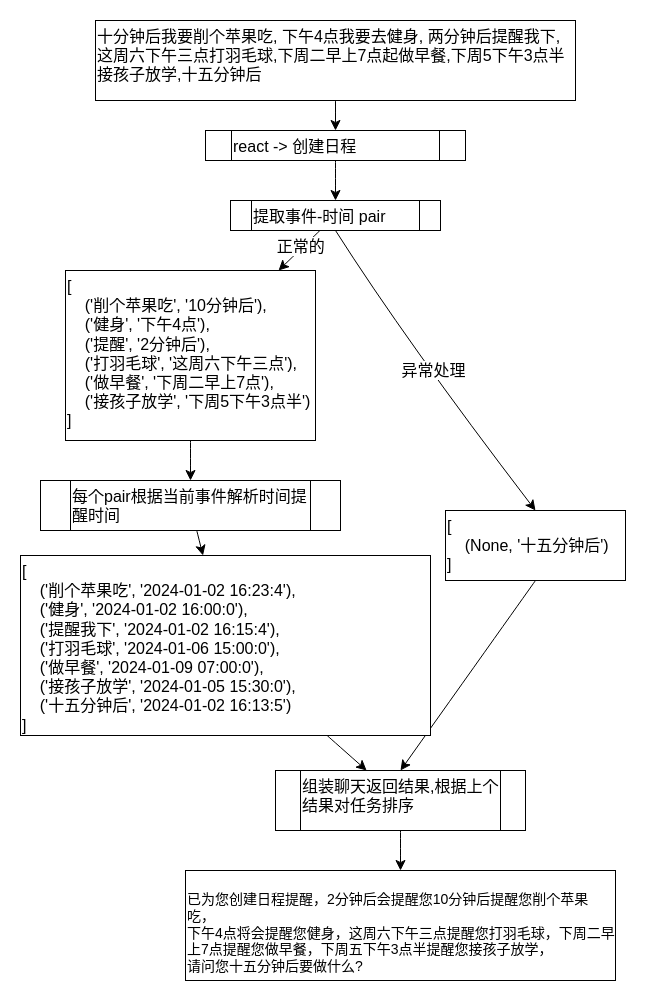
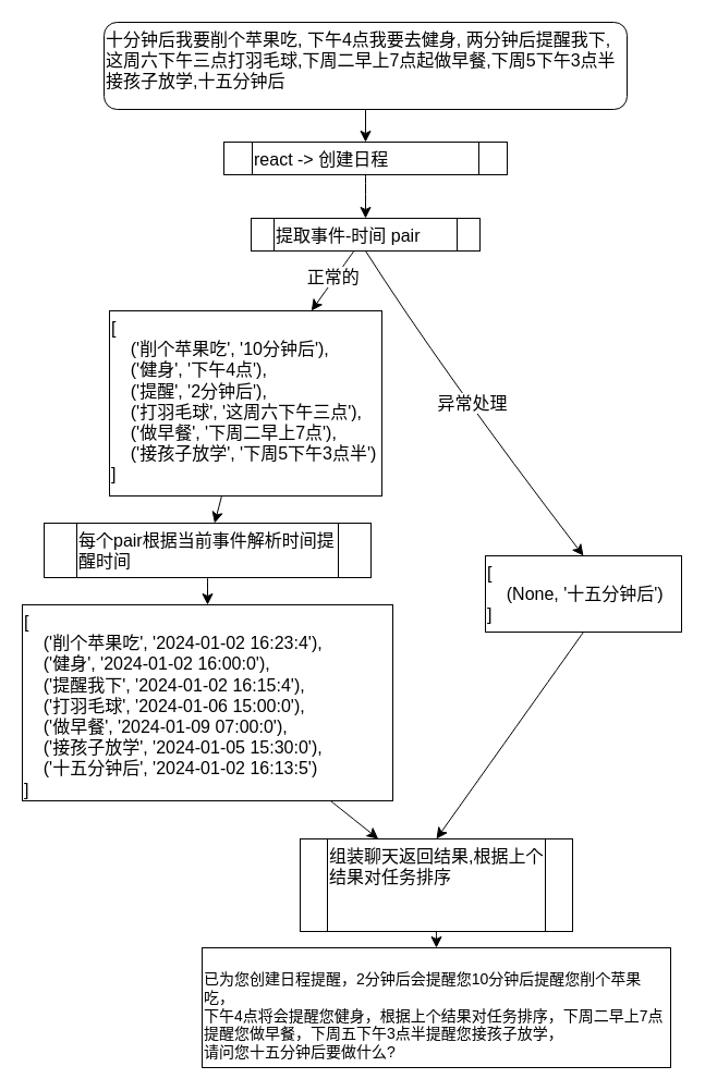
- <mxCell id="3" value="十分钟后我要削个苹果吃, 下午4点我要去健身, 两分钟后提醒我下, 这周六下午三点打羽毛球,下周二早上7点起做早餐,下周5下午3点半接孩子放学,十五分钟后" style="rounded=0;whiteSpace=wrap;html=1;fontSize=16;align=left;verticalAlign=top;" vertex="1" parent="1"><mxGeometry x="95" y="20" width="480" height="80" as="geometry" /></mxCell>
+ <mxCell id="3" value="十分钟后我要削个苹果吃, 下午4点我要去健身, 两分钟后提醒我下, 这周六下午三点打羽毛球,下周二早上7点起做早餐,下周5下午3点半接孩子放学,十五分钟后" style="whiteSpace=wrap;html=1;fontSize=16;align=left;verticalAlign=top;rounded=1;" vertex="1" parent="1"><mxGeometry x="95" y="20" width="480" height="80" as="geometry" /></mxCell>
- <mxCell id="12" value="&lt;div&gt;[&lt;/div&gt;&lt;div&gt;&amp;nbsp; &amp;nbsp; ('削个苹果吃', '10分钟后'),&amp;nbsp;&lt;/div&gt;&lt;div&gt;&amp;nbsp; &amp;nbsp; ('健身', '下午4点'),&amp;nbsp;&lt;/div&gt;&lt;div&gt;&amp;nbsp; &amp;nbsp; ('提醒', '2分钟后'),&amp;nbsp;&lt;/div&gt;&lt;div&gt;&amp;nbsp; &amp;nbsp; ('打羽毛球', '这周六下午三点'),&amp;nbsp;&lt;/div&gt;&lt;div&gt;&amp;nbsp; &amp;nbsp; ('做早餐', '下周二早上7点'),&amp;nbsp;&lt;/div&gt;&lt;div&gt;&amp;nbsp; &amp;nbsp; ('接孩子放学', '下周5下午3点半')&lt;/div&gt;&lt;div&gt;]&lt;/div&gt;" style="whiteSpace=wrap;html=1;fontSize=16;align=left;verticalAlign=top;" vertex="1" parent="1"><mxGeometry x="65" y="270" width="250" height="170" as="geometry" /></mxCell>
+ <mxCell id="12" value="&lt;div&gt;[&lt;/div&gt;&lt;div&gt;&amp;nbsp; &amp;nbsp; ('削个苹果吃', '10分钟后'),&amp;nbsp;&lt;/div&gt;&lt;div&gt;&amp;nbsp; &amp;nbsp; ('健身', '下午4点'),&amp;nbsp;&lt;/div&gt;&lt;div&gt;&amp;nbsp; &amp;nbsp; ('提醒', '2分钟后'),&amp;nbsp;&lt;/div&gt;&lt;div&gt;&amp;nbsp; &amp;nbsp; ('打羽毛球', '这周六下午三点'),&amp;nbsp;&lt;/div&gt;&lt;div&gt;&amp;nbsp; &amp;nbsp; ('做早餐', '下周二早上7点'),&amp;nbsp;&lt;/div&gt;&lt;div&gt;&amp;nbsp; &amp;nbsp; ('接孩子放学', '下周5下午3点半')&lt;/div&gt;&lt;div&gt;]&lt;/div&gt;" style="whiteSpace=wrap;html=1;fontSize=16;align=left;verticalAlign=top;" vertex="1" parent="1"><mxGeometry x="100" y="285" width="250" height="170" as="geometry" /></mxCell>
- <mxCell id="20" value="&lt;div&gt;[&lt;/div&gt;&lt;div&gt;&lt;span style=&quot;white-space: pre;&quot;&gt;&amp;nbsp;&amp;nbsp;&amp;nbsp;&amp;nbsp;&lt;/span&gt;('削个苹果吃', '2024-01-02 16:23:4'),&amp;nbsp;&lt;/div&gt;&lt;div&gt;&lt;span style=&quot;&quot;&gt;&lt;span style=&quot;white-space: pre;&quot;&gt;&amp;nbsp;&amp;nbsp;&amp;nbsp;&amp;nbsp;&lt;/span&gt;&lt;/span&gt;('健身', '2024-01-02 16:00:0'),&amp;nbsp;&lt;/div&gt;&lt;div&gt;&lt;span style=&quot;&quot;&gt;&lt;span style=&quot;white-space: pre;&quot;&gt;&amp;nbsp;&amp;nbsp;&amp;nbsp;&amp;nbsp;&lt;/span&gt;&lt;/span&gt;('提醒我下', '2024-01-02 16:15:4'),&amp;nbsp;&lt;/div&gt;&lt;div&gt;&lt;span style=&quot;&quot;&gt;&lt;span style=&quot;white-space: pre;&quot;&gt;&amp;nbsp;&amp;nbsp;&amp;nbsp;&amp;nbsp;&lt;/span&gt;&lt;/span&gt;('打羽毛球', '2024-01-06 15:00:0'),&amp;nbsp;&lt;/div&gt;&lt;div&gt;&lt;span style=&quot;&quot;&gt;&lt;span style=&quot;white-space: pre;&quot;&gt;&amp;nbsp;&amp;nbsp;&amp;nbsp;&amp;nbsp;&lt;/span&gt;&lt;/span&gt;('做早餐', '2024-01-09 07:00:0'),&amp;nbsp;&lt;/div&gt;&lt;div&gt;&lt;span style=&quot;&quot;&gt;&lt;span style=&quot;white-space: pre;&quot;&gt;&amp;nbsp;&amp;nbsp;&amp;nbsp;&amp;nbsp;&lt;/span&gt;&lt;/span&gt;('接孩子放学', '2024-01-05 15:30:0'),&amp;nbsp;&lt;/div&gt;&lt;div&gt;&lt;span style=&quot;&quot;&gt;&lt;span style=&quot;white-space: pre;&quot;&gt;&amp;nbsp;&amp;nbsp;&amp;nbsp;&amp;nbsp;&lt;/span&gt;&lt;/span&gt;('十五分钟后', '2024-01-02 16:13:5')&lt;/div&gt;&lt;div&gt;]&lt;/div&gt;" style="whiteSpace=wrap;html=1;fontSize=16;align=left;verticalAlign=top;" vertex="1" parent="1"><mxGeometry x="20" y="555" width="410" height="180" as="geometry" /></mxCell>
+ <mxCell id="20" value="&lt;div&gt;[&lt;/div&gt;&lt;div&gt;&lt;span style=&quot;white-space: pre;&quot;&gt;&amp;nbsp;&amp;nbsp;&amp;nbsp;&amp;nbsp;&lt;/span&gt;('削个苹果吃', '2024-01-02 16:23:4'),&amp;nbsp;&lt;/div&gt;&lt;div&gt;&lt;span style=&quot;&quot;&gt;&lt;span style=&quot;white-space: pre;&quot;&gt;&amp;nbsp;&amp;nbsp;&amp;nbsp;&amp;nbsp;&lt;/span&gt;&lt;/span&gt;('健身', '2024-01-02 16:00:0'),&amp;nbsp;&lt;/div&gt;&lt;div&gt;&lt;span style=&quot;&quot;&gt;&lt;span style=&quot;white-space: pre;&quot;&gt;&amp;nbsp;&amp;nbsp;&amp;nbsp;&amp;nbsp;&lt;/span&gt;&lt;/span&gt;('提醒我下', '2024-01-02 16:15:4'),&amp;nbsp;&lt;/div&gt;&lt;div&gt;&lt;span style=&quot;&quot;&gt;&lt;span style=&quot;white-space: pre;&quot;&gt;&amp;nbsp;&amp;nbsp;&amp;nbsp;&amp;nbsp;&lt;/span&gt;&lt;/span&gt;('打羽毛球', '2024-01-06 15:00:0'),&amp;nbsp;&lt;/div&gt;&lt;div&gt;&lt;span style=&quot;&quot;&gt;&lt;span style=&quot;white-space: pre;&quot;&gt;&amp;nbsp;&amp;nbsp;&amp;nbsp;&amp;nbsp;&lt;/span&gt;&lt;/span&gt;('做早餐', '2024-01-09 07:00:0'),&amp;nbsp;&lt;/div&gt;&lt;div&gt;&lt;span style=&quot;&quot;&gt;&lt;span style=&quot;white-space: pre;&quot;&gt;&amp;nbsp;&amp;nbsp;&amp;nbsp;&amp;nbsp;&lt;/span&gt;&lt;/span&gt;('接孩子放学', '2024-01-05 15:30:0'),&amp;nbsp;&lt;/div&gt;&lt;div&gt;&lt;span style=&quot;&quot;&gt;&lt;span style=&quot;white-space: pre;&quot;&gt;&amp;nbsp;&amp;nbsp;&amp;nbsp;&amp;nbsp;&lt;/span&gt;&lt;/span&gt;('十五分钟后', '2024-01-02 16:13:5')&lt;/div&gt;&lt;div&gt;]&lt;/div&gt;" style="whiteSpace=wrap;html=1;fontSize=16;align=left;verticalAlign=top;" vertex="1" parent="1"><mxGeometry x="20" y="555" width="340" height="180" as="geometry" /></mxCell>
- <mxCell id="16" value="组装聊天返回结果,根据上个结果对任务排序" style="shape=process;whiteSpace=wrap;html=1;backgroundOutline=1;fontSize=16;align=left;verticalAlign=top;" vertex="1" parent="1"><mxGeometry x="275" y="770" width="250" height="60" as="geometry" /></mxCell>
+ <mxCell id="16" value="组装聊天返回结果,根据上个结果对任务排序" style="shape=process;whiteSpace=wrap;html=1;backgroundOutline=1;fontSize=16;align=left;verticalAlign=top;" vertex="1" parent="1"><mxGeometry x="275" y="770" width="250" height="85" as="geometry" /></mxCell>
- <mxCell id="21" value="&lt;p style=&quot;font-size: 14px;&quot;&gt;已为您创建日程提醒，2分钟后会提醒您10分钟后提醒您削个苹果吃，&lt;br&gt;&lt;span style=&quot;font-size: 14px;&quot;&gt;下午4点将会提醒您健身，这周六下午三点提醒您打羽毛球，下周二早上7点提醒您做早餐，下周五下午3点半提醒您接孩子放学，&lt;br&gt;&lt;/span&gt;&lt;span style=&quot;font-size: 14px;&quot;&gt;请问您十五分钟后要做什么?&lt;/span&gt;&lt;/p&gt;" style="whiteSpace=wrap;html=1;fontSize=16;align=left;verticalAlign=top;horizontal=1;" vertex="1" parent="1"><mxGeometry x="185" y="870" width="430" height="110" as="geometry" /></mxCell>
+ <mxCell id="21" value="&lt;p style=&quot;font-size: 14px;&quot;&gt;已为您创建日程提醒，2分钟后会提醒您10分钟后提醒您削个苹果吃，&lt;br&gt;&lt;span style=&quot;font-size: 14px;&quot;&gt;下午4点将会提醒您健身，根据上个结果对任务排序，下周二早上7点提醒您做早餐，下周五下午3点半提醒您接孩子放学，&lt;br&gt;&lt;/span&gt;&lt;span style=&quot;font-size: 14px;&quot;&gt;请问您十五分钟后要做什么?&lt;/span&gt;&lt;/p&gt;" style="whiteSpace=wrap;html=1;fontSize=16;align=left;verticalAlign=top;horizontal=1;" vertex="1" parent="1"><mxGeometry x="185" y="870" width="430" height="110" as="geometry" /></mxCell>
